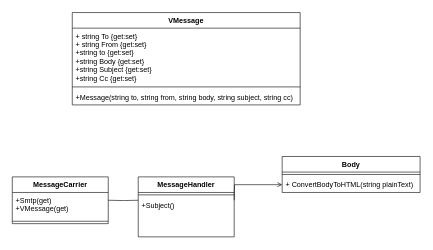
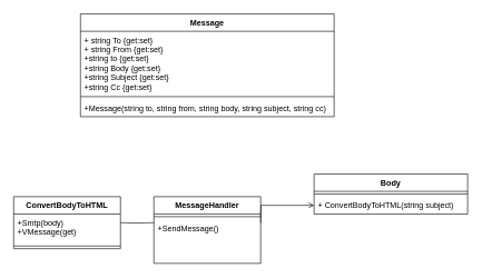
- <mxCell id="13" value="VMessage" style="swimlane;fontStyle=1;align=center;verticalAlign=top;childLayout=stackLayout;horizontal=1;startSize=26;horizontalStack=0;resizeParent=1;resizeParentMax=0;resizeLast=0;collapsible=1;marginBottom=0;" vertex="1" parent="1"><mxGeometry x="120" y="20" width="380" height="154" as="geometry" /></mxCell>
+ <mxCell id="13" value="Message" style="swimlane;fontStyle=1;align=center;verticalAlign=top;childLayout=stackLayout;horizontal=1;startSize=26;horizontalStack=0;resizeParent=1;resizeParentMax=0;resizeLast=0;collapsible=1;marginBottom=0;" vertex="1" parent="1"><mxGeometry x="120" y="20" width="380" height="154" as="geometry" /></mxCell>
- <mxCell id="9" value="MessageCarrier" style="swimlane;fontStyle=1;align=center;verticalAlign=top;childLayout=stackLayout;horizontal=1;startSize=26;horizontalStack=0;resizeParent=1;resizeParentMax=0;resizeLast=0;collapsible=1;marginBottom=0;" vertex="1" parent="1"><mxGeometry x="20" y="294" width="160" height="78" as="geometry" /></mxCell>
+ <mxCell id="9" value="ConvertBodyToHTML" style="swimlane;fontStyle=1;align=center;verticalAlign=top;childLayout=stackLayout;horizontal=1;startSize=26;horizontalStack=0;resizeParent=1;resizeParentMax=0;resizeLast=0;collapsible=1;marginBottom=0;" vertex="1" parent="1"><mxGeometry x="20" y="294" width="160" height="78" as="geometry" /></mxCell>
- <mxCell id="7" value="+ ConvertBodyToHTML(string plainText)" style="text;strokeColor=none;fillColor=none;align=left;verticalAlign=top;spacingLeft=4;spacingRight=4;overflow=hidden;rotatable=0;points=[[0,0.5],[1,0.5]];portConstraint=eastwest;" vertex="1" parent="5"><mxGeometry y="34" width="230" height="26" as="geometry" /></mxCell>
+ <mxCell id="7" value="+ ConvertBodyToHTML(string subject)" style="text;strokeColor=none;fillColor=none;align=left;verticalAlign=top;spacingLeft=4;spacingRight=4;overflow=hidden;rotatable=0;points=[[0,0.5],[1,0.5]];portConstraint=eastwest;" vertex="1" parent="5"><mxGeometry y="34" width="230" height="26" as="geometry" /></mxCell>
- <mxCell id="10" value="+Smtp(get)&#10;+VMessage(get)&#10;" style="text;strokeColor=none;fillColor=none;align=left;verticalAlign=top;spacingLeft=4;spacingRight=4;overflow=hidden;rotatable=0;points=[[0,0.5],[1,0.5]];portConstraint=eastwest;" vertex="1" parent="9"><mxGeometry y="26" width="160" height="44" as="geometry" /></mxCell>
+ <mxCell id="10" value="+Smtp(body)&#10;+VMessage(get)&#10;" style="text;strokeColor=none;fillColor=none;align=left;verticalAlign=top;spacingLeft=4;spacingRight=4;overflow=hidden;rotatable=0;points=[[0,0.5],[1,0.5]];portConstraint=eastwest;" vertex="1" parent="9"><mxGeometry y="26" width="160" height="44" as="geometry" /></mxCell>
- <mxCell id="4" value="+Subject()&#10;" style="text;strokeColor=none;fillColor=none;align=left;verticalAlign=top;spacingLeft=4;spacingRight=4;overflow=hidden;rotatable=0;points=[[0,0.5],[1,0.5]];portConstraint=eastwest;" vertex="1" parent="2"><mxGeometry y="34" width="160" height="66" as="geometry" /></mxCell>
+ <mxCell id="4" value="+SendMessage()&#10;" style="text;strokeColor=none;fillColor=none;align=left;verticalAlign=top;spacingLeft=4;spacingRight=4;overflow=hidden;rotatable=0;points=[[0,0.5],[1,0.5]];portConstraint=eastwest;" vertex="1" parent="2"><mxGeometry y="34" width="160" height="66" as="geometry" /></mxCell>
